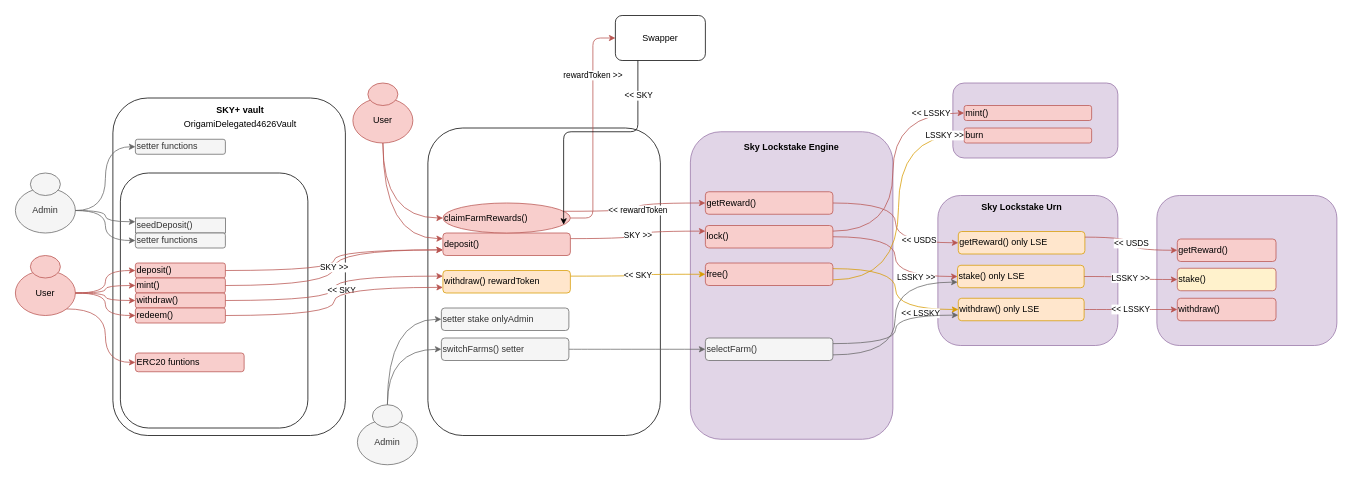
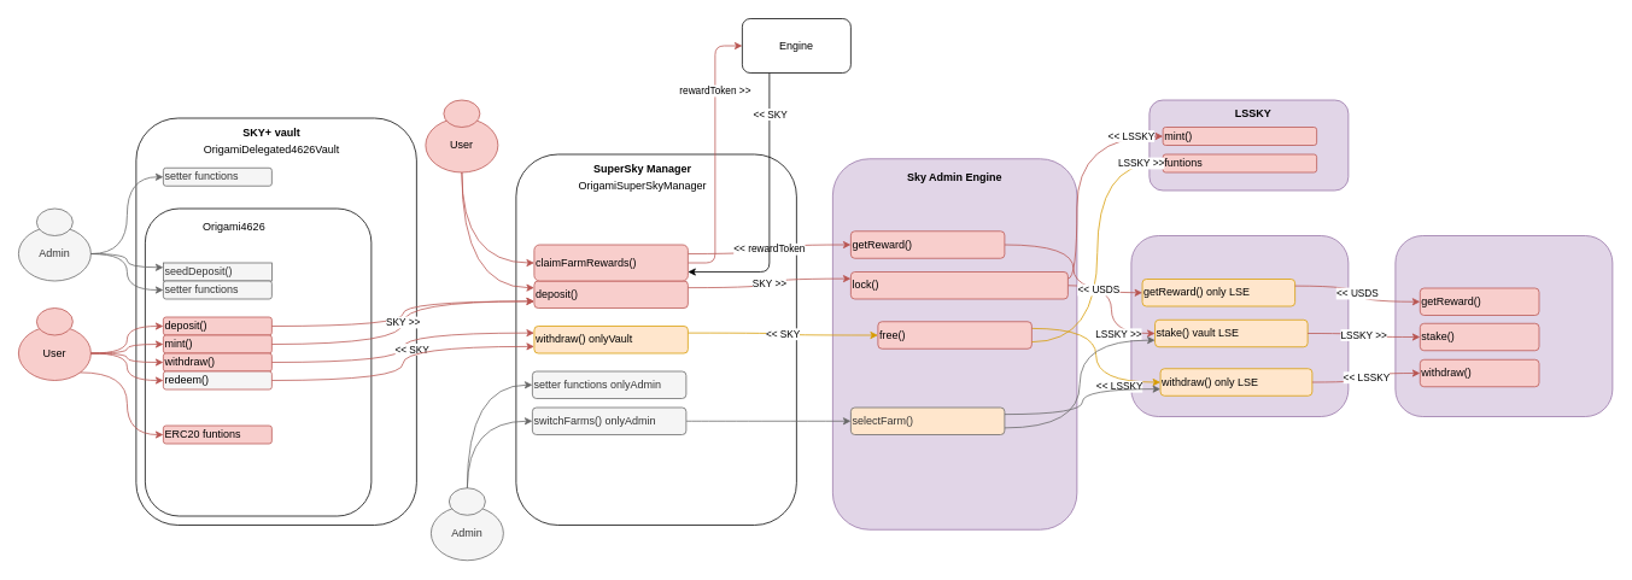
- <mxCell id="90" value="Swapper" style="rounded=1;whiteSpace=wrap;html=1;" parent="1" vertex="1"><mxGeometry x="820" y="20" width="120" height="60" as="geometry" /></mxCell>
+ <mxCell id="90" value="Engine" style="rounded=1;whiteSpace=wrap;html=1;" parent="1" vertex="1"><mxGeometry x="820" y="20" width="120" height="60" as="geometry" /></mxCell>
+ <mxCell id="63" value="&lt;div style=&quot;line-height: 19px;&quot;&gt;&lt;b&gt;LSSKY&lt;/b&gt;&lt;/div&gt;" style="text;html=1;align=center;verticalAlign=middle;whiteSpace=wrap;rounded=0;" parent="61" vertex="1"><mxGeometry x="35" width="160" height="30" as="geometry" /></mxCell>
- <mxCell id="10" value="&lt;div style=&quot;line-height: 19px;&quot;&gt;&lt;b&gt;SKY+ vault&lt;/b&gt;&lt;/div&gt;&lt;div style=&quot;line-height: 19px;&quot;&gt;OrigamiDelegated4626Vault&lt;/div&gt;" style="text;html=1;align=center;verticalAlign=middle;whiteSpace=wrap;rounded=0;" parent="1" vertex="1"><mxGeometry x="240" y="140" width="160" height="30" as="geometry" /></mxCell>
+ <mxCell id="10" value="&lt;div style=&quot;line-height: 19px;&quot;&gt;&lt;b&gt;SKY+ vault&lt;/b&gt;&lt;/div&gt;&lt;div style=&quot;line-height: 19px;&quot;&gt;OrigamiDelegated4626Vault&lt;/div&gt;" style="text;html=1;align=center;verticalAlign=middle;whiteSpace=wrap;rounded=0;" parent="1" vertex="1"><mxGeometry x="220" y="140" width="160" height="30" as="geometry" /></mxCell>
- <mxCell id="65" value="burn" style="rounded=1;whiteSpace=wrap;html=1;fillColor=#f8cecc;strokeColor=#b85450;align=left;" parent="61" vertex="1"><mxGeometry x="15" y="60" width="170" height="20" as="geometry" /></mxCell>
+ <mxCell id="65" value="funtions" style="rounded=1;whiteSpace=wrap;html=1;fillColor=#f8cecc;strokeColor=#b85450;align=left;" parent="61" vertex="1"><mxGeometry x="15" y="60" width="170" height="20" as="geometry" /></mxCell>
+ <mxCell id="23" value="&lt;div style=&quot;line-height: 19px;&quot;&gt;&lt;b&gt;SuperSky Manager&lt;/b&gt;&lt;/div&gt;&lt;div style=&quot;line-height: 19px;&quot;&gt;OrigamiSuperSkyManager&lt;/div&gt;" style="text;html=1;align=center;verticalAlign=middle;whiteSpace=wrap;rounded=0;" parent="1" vertex="1"><mxGeometry x="630" y="180" width="160" height="30" as="geometry" /></mxCell>
- <mxCell id="55" value="&lt;div style=&quot;line-height: 19px;&quot;&gt;&lt;b&gt;Sky Lockstake Engine&lt;/b&gt;&lt;/div&gt;&lt;div style=&quot;line-height: 19px;&quot;&gt;&lt;br&gt;&lt;/div&gt;" style="text;html=1;align=center;verticalAlign=middle;whiteSpace=wrap;rounded=0;" parent="1" vertex="1"><mxGeometry x="975" y="190" width="160" height="30" as="geometry" /></mxCell>
+ <mxCell id="55" value="&lt;div style=&quot;line-height: 19px;&quot;&gt;&lt;b&gt;Sky Admin Engine&lt;/b&gt;&lt;/div&gt;&lt;div style=&quot;line-height: 19px;&quot;&gt;&lt;br&gt;&lt;/div&gt;" style="text;html=1;align=center;verticalAlign=middle;whiteSpace=wrap;rounded=0;" parent="1" vertex="1"><mxGeometry x="975" y="190" width="160" height="30" as="geometry" /></mxCell>
+ <mxCell id="20" value="&lt;div style=&quot;line-height: 19px;&quot;&gt;&lt;span style=&quot;background-color: transparent; color: light-dark(rgb(0, 0, 0), rgb(255, 255, 255));&quot;&gt;Origami4626&lt;/span&gt;&lt;/div&gt;" style="text;html=1;align=center;verticalAlign=middle;whiteSpace=wrap;rounded=0;" parent="11" vertex="1"><mxGeometry x="34.194" y="-30.003" width="129.032" height="21.951" as="geometry" /></mxCell>
- <mxCell id="4" value="&lt;div style=&quot;line-height: 19px;&quot;&gt;&lt;b&gt;Sky Lockstake Urn&lt;/b&gt;&lt;/div&gt;&lt;div style=&quot;line-height: 19px;&quot;&gt;&lt;br&gt;&lt;/div&gt;" style="text;html=1;align=center;verticalAlign=middle;whiteSpace=wrap;rounded=0;" parent="2" vertex="1"><mxGeometry x="50.323" y="10" width="123.871" height="30" as="geometry" /></mxCell>
- <mxCell id="31" value="claimFarmRewards()" style="ellipse;whiteSpace=wrap;html=1;fillColor=#f8cecc;strokeColor=#b85450;align=left;" parent="1" vertex="1"><mxGeometry x="590" y="270" width="170" height="40" as="geometry" /></mxCell>
+ <mxCell id="31" value="claimFarmRewards()" style="rounded=1;whiteSpace=wrap;html=1;fillColor=#f8cecc;strokeColor=#b85450;align=left;" parent="1" vertex="1"><mxGeometry x="590" y="270" width="170" height="40" as="geometry" /></mxCell>
- <mxCell id="58" value="lock()" style="rounded=1;whiteSpace=wrap;html=1;fillColor=#f8cecc;strokeColor=#b85450;align=left;" parent="1" vertex="1"><mxGeometry x="940" y="300" width="170" height="30" as="geometry" /></mxCell>
+ <mxCell id="58" value="lock()" style="rounded=1;whiteSpace=wrap;html=1;fillColor=#f8cecc;strokeColor=#b85450;align=left;" parent="1" vertex="1"><mxGeometry x="940" y="300" width="240" height="30" as="geometry" /></mxCell>
- <mxCell id="7" value="getReward() only LSE" style="rounded=1;whiteSpace=wrap;html=1;fillColor=#ffe6cc;strokeColor=#d79b00;align=left;" parent="2" vertex="1"><mxGeometry x="27.23" y="48" width="168.77" height="30" as="geometry" /></mxCell>
+ <mxCell id="7" value="getReward() only LSE" style="rounded=1;whiteSpace=wrap;html=1;fillColor=#ffe6cc;strokeColor=#d79b00;align=left;" parent="2" vertex="1"><mxGeometry x="12.23" y="48" width="168.77" height="30" as="geometry" /></mxCell>
- <mxCell id="60" value="free()" style="rounded=1;whiteSpace=wrap;html=1;fillColor=#f8cecc;strokeColor=#b85450;align=left;" parent="1" vertex="1"><mxGeometry x="940" y="350" width="170" height="30" as="geometry" /></mxCell>
+ <mxCell id="60" value="free()" style="rounded=1;whiteSpace=wrap;html=1;fillColor=#f8cecc;strokeColor=#b85450;align=left;" parent="1" vertex="1"><mxGeometry x="970" y="355" width="170" height="30" as="geometry" /></mxCell>
- <mxCell id="5" value="stake() only LSE" style="rounded=1;whiteSpace=wrap;html=1;fillColor=#ffe6cc;strokeColor=#d79b00;align=left;" parent="2" vertex="1"><mxGeometry x="26.23" y="93" width="168.77" height="30" as="geometry" /></mxCell>
+ <mxCell id="5" value="stake() vault LSE" style="rounded=1;whiteSpace=wrap;html=1;fillColor=#ffe6cc;strokeColor=#d79b00;align=left;" parent="2" vertex="1"><mxGeometry x="26.23" y="93" width="168.77" height="30" as="geometry" /></mxCell>
- <mxCell id="82" value="stake()" style="rounded=1;whiteSpace=wrap;html=1;fillColor=#fff2cc;strokeColor=#b85450;align=left;" parent="80" vertex="1"><mxGeometry x="27.226" y="97" width="131.613" height="30" as="geometry" /></mxCell>
+ <mxCell id="82" value="stake()" style="rounded=1;whiteSpace=wrap;html=1;fillColor=#f8cecc;strokeColor=#b85450;align=left;" parent="80" vertex="1"><mxGeometry x="27.226" y="97" width="131.613" height="30" as="geometry" /></mxCell>
- <mxCell id="28" value="withdraw() rewardToken" style="rounded=1;whiteSpace=wrap;html=1;fillColor=#ffe6cc;strokeColor=#d79b00;align=left;" parent="1" vertex="1"><mxGeometry x="590" y="360" width="170" height="30" as="geometry" /></mxCell>
+ <mxCell id="28" value="withdraw() onlyVault" style="rounded=1;whiteSpace=wrap;html=1;fillColor=#ffe6cc;strokeColor=#d79b00;align=left;" parent="1" vertex="1"><mxGeometry x="590" y="360" width="170" height="30" as="geometry" /></mxCell>
- <mxCell id="6" value="withdraw() only LSE" style="rounded=1;whiteSpace=wrap;html=1;fillColor=#ffe6cc;strokeColor=#d79b00;align=left;" parent="2" vertex="1"><mxGeometry x="27.23" y="137" width="167.77" height="30" as="geometry" /></mxCell>
+ <mxCell id="6" value="withdraw() only LSE" style="rounded=1;whiteSpace=wrap;html=1;fillColor=#ffe6cc;strokeColor=#d79b00;align=left;" parent="2" vertex="1"><mxGeometry x="32.23" y="147" width="167.77" height="30" as="geometry" /></mxCell>
- <mxCell id="16" value="redeem()" style="rounded=1;whiteSpace=wrap;html=1;fillColor=#f8cecc;strokeColor=#b85450;align=left;" parent="11" vertex="1"><mxGeometry x="20" y="140" width="120" height="20" as="geometry" /></mxCell>
+ <mxCell id="16" value="redeem()" style="rounded=1;whiteSpace=wrap;html=1;fillColor=#f5f5f5;strokeColor=#b85450;align=left;" parent="11" vertex="1"><mxGeometry x="20" y="140" width="120" height="20" as="geometry" /></mxCell>
- <mxCell id="24" value="setter stake onlyAdmin" style="rounded=1;whiteSpace=wrap;html=1;fillColor=#f5f5f5;strokeColor=#666666;align=left;fontColor=#333333;" parent="1" vertex="1"><mxGeometry x="588" y="410" width="170" height="30" as="geometry" /></mxCell>
+ <mxCell id="24" value="setter functions onlyAdmin" style="rounded=1;whiteSpace=wrap;html=1;fillColor=#f5f5f5;strokeColor=#666666;align=left;fontColor=#333333;" parent="1" vertex="1"><mxGeometry x="588" y="410" width="170" height="30" as="geometry" /></mxCell>
- <mxCell id="69" value="switchFarms() setter" style="rounded=1;whiteSpace=wrap;html=1;fillColor=#f5f5f5;strokeColor=#666666;align=left;fontColor=#333333;" parent="1" vertex="1"><mxGeometry x="588" y="450" width="170" height="30" as="geometry" /></mxCell>
+ <mxCell id="69" value="switchFarms() onlyAdmin" style="rounded=1;whiteSpace=wrap;html=1;fillColor=#f5f5f5;strokeColor=#666666;align=left;fontColor=#333333;" parent="1" vertex="1"><mxGeometry x="588" y="450" width="170" height="30" as="geometry" /></mxCell>
- <mxCell id="77" value="selectFarm()" style="rounded=1;whiteSpace=wrap;html=1;fillColor=#f5f5f5;strokeColor=#666666;align=left;fontColor=#333333;" parent="1" vertex="1"><mxGeometry x="940" y="450" width="170" height="30" as="geometry" /></mxCell>
+ <mxCell id="77" value="selectFarm()" style="rounded=1;whiteSpace=wrap;html=1;fillColor=#ffe6cc;strokeColor=#666666;align=left;fontColor=#333333;" parent="1" vertex="1"><mxGeometry x="940" y="450" width="170" height="30" as="geometry" /></mxCell>
- <mxCell id="19" value="ERC20 funtions" style="rounded=1;whiteSpace=wrap;html=1;fillColor=#f8cecc;strokeColor=#b85450;align=left;" parent="11" vertex="1"><mxGeometry x="20" y="200" width="145" height="25" as="geometry" /></mxCell>
+ <mxCell id="19" value="ERC20 funtions" style="rounded=1;whiteSpace=wrap;html=1;fillColor=#f8cecc;strokeColor=#b85450;align=left;" parent="11" vertex="1"><mxGeometry x="20" y="200" width="120" height="20" as="geometry" /></mxCell>
